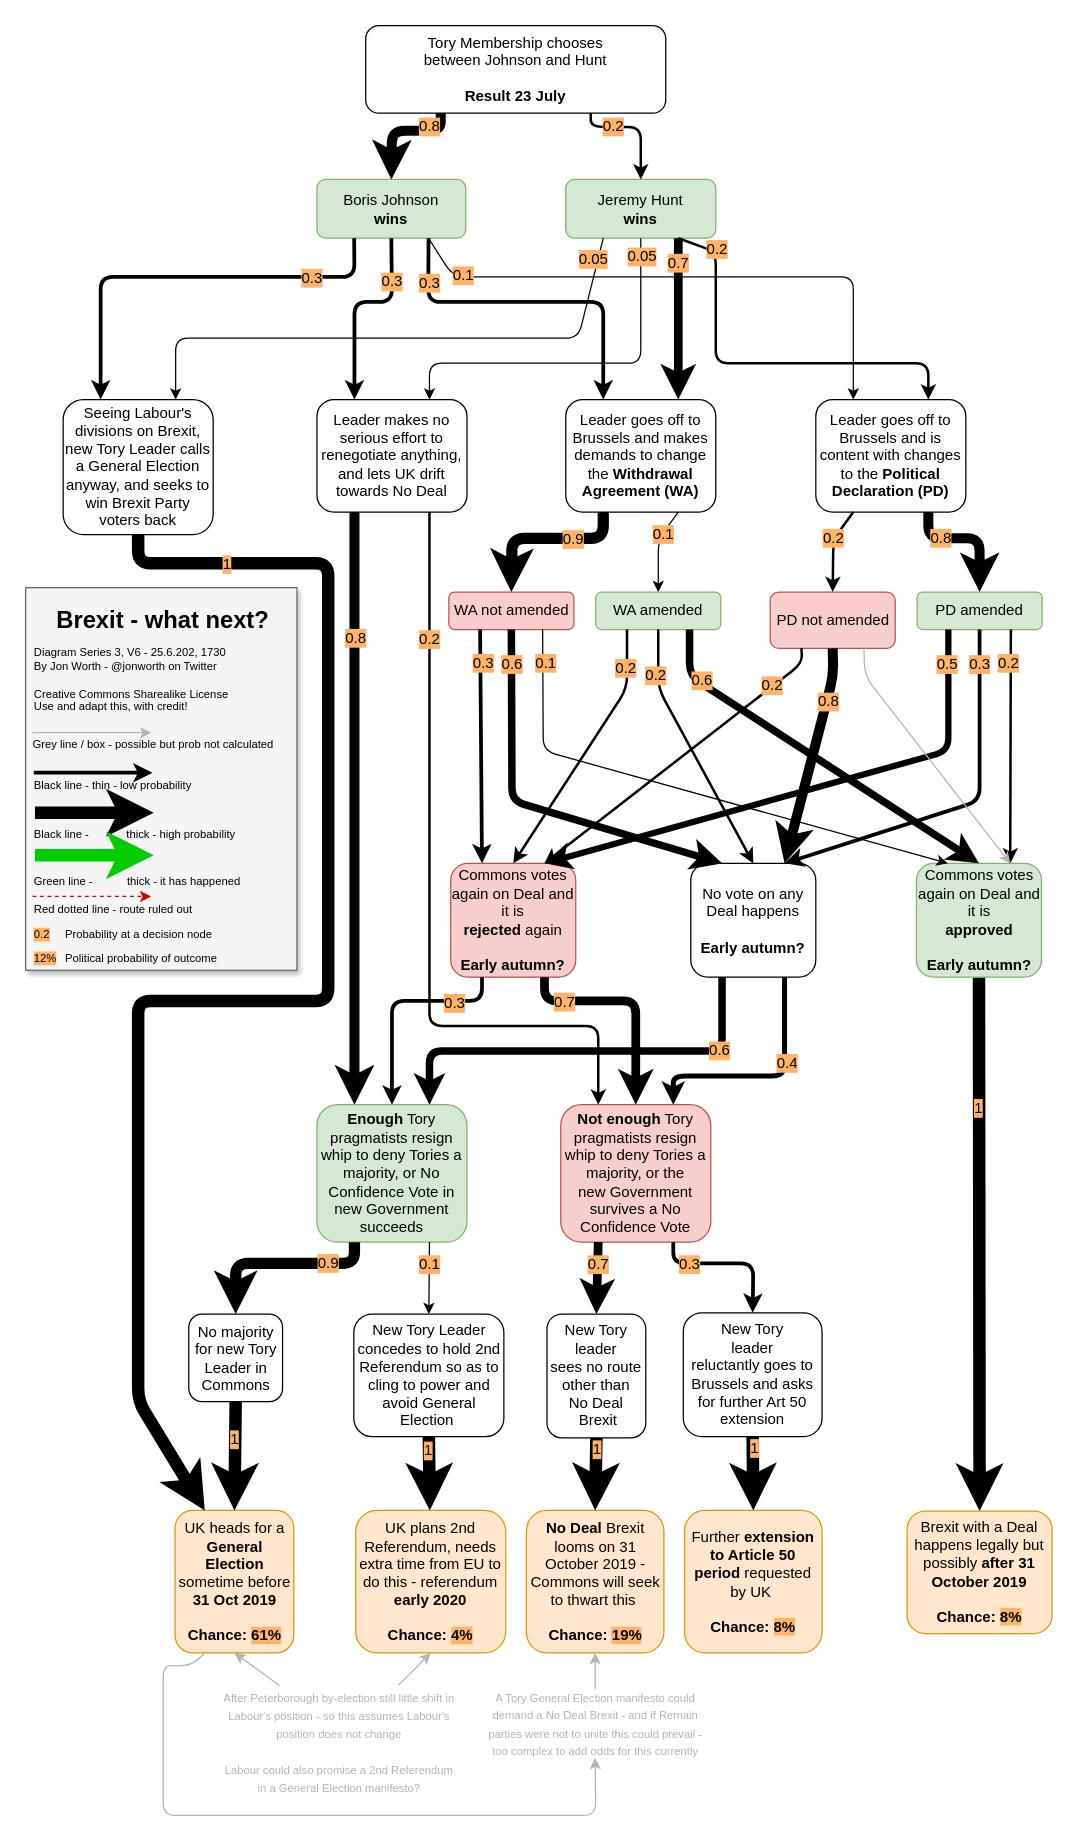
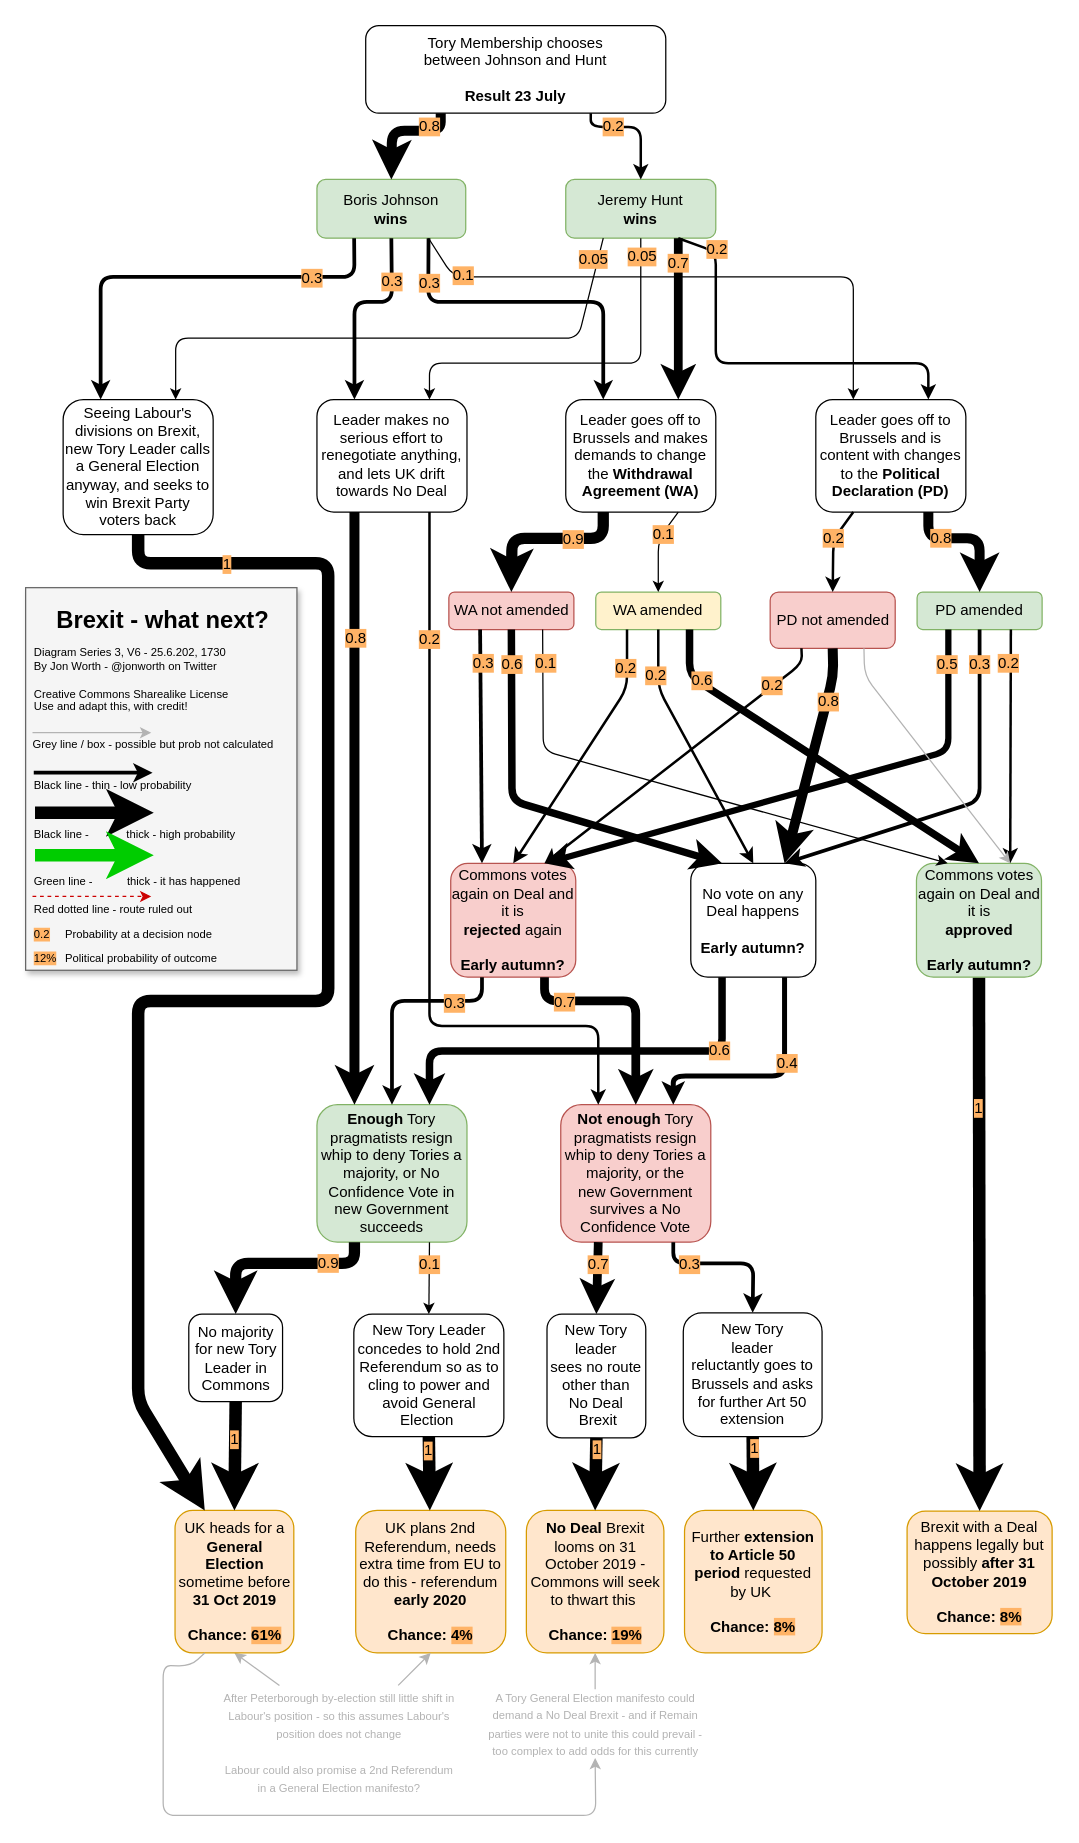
- <mxCell id="64" value="WA amended" style="rounded=1;whiteSpace=wrap;html=1;fillColor=#d5e8d4;strokeColor=#82b366;fontSize=12;" vertex="1" parent="1"><mxGeometry x="476" y="473" width="100" height="30" as="geometry" /></mxCell>
+ <mxCell id="64" value="WA amended" style="rounded=1;whiteSpace=wrap;html=1;fillColor=#fff2cc;strokeColor=#82b366;fontSize=12;" vertex="1" parent="1"><mxGeometry x="476" y="473" width="100" height="30" as="geometry" /></mxCell>
